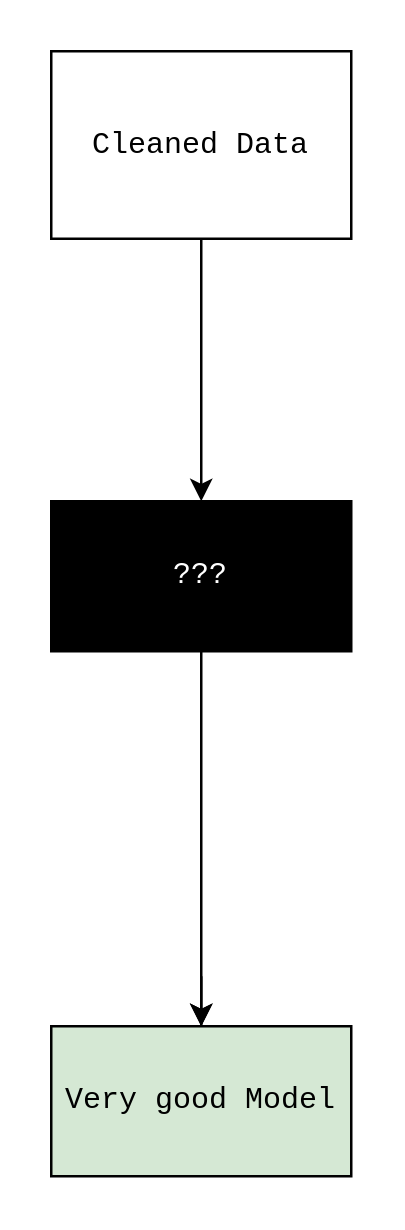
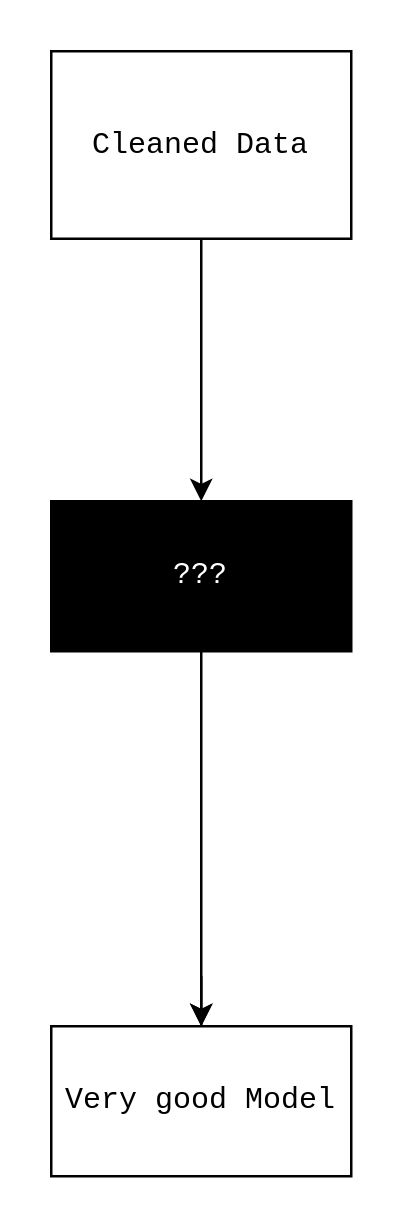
- <mxCell id="7" value="Very good Model" style="rounded=0;whiteSpace=wrap;html=1;fontFamily=Courier New;fillColor=#d5e8d4;" vertex="1" parent="1"><mxGeometry x="20" y="410" width="120" height="60" as="geometry" /></mxCell>
+ <mxCell id="7" value="Very good Model" style="rounded=0;whiteSpace=wrap;html=1;fontFamily=Courier New;" vertex="1" parent="1"><mxGeometry x="20" y="410" width="120" height="60" as="geometry" /></mxCell>
